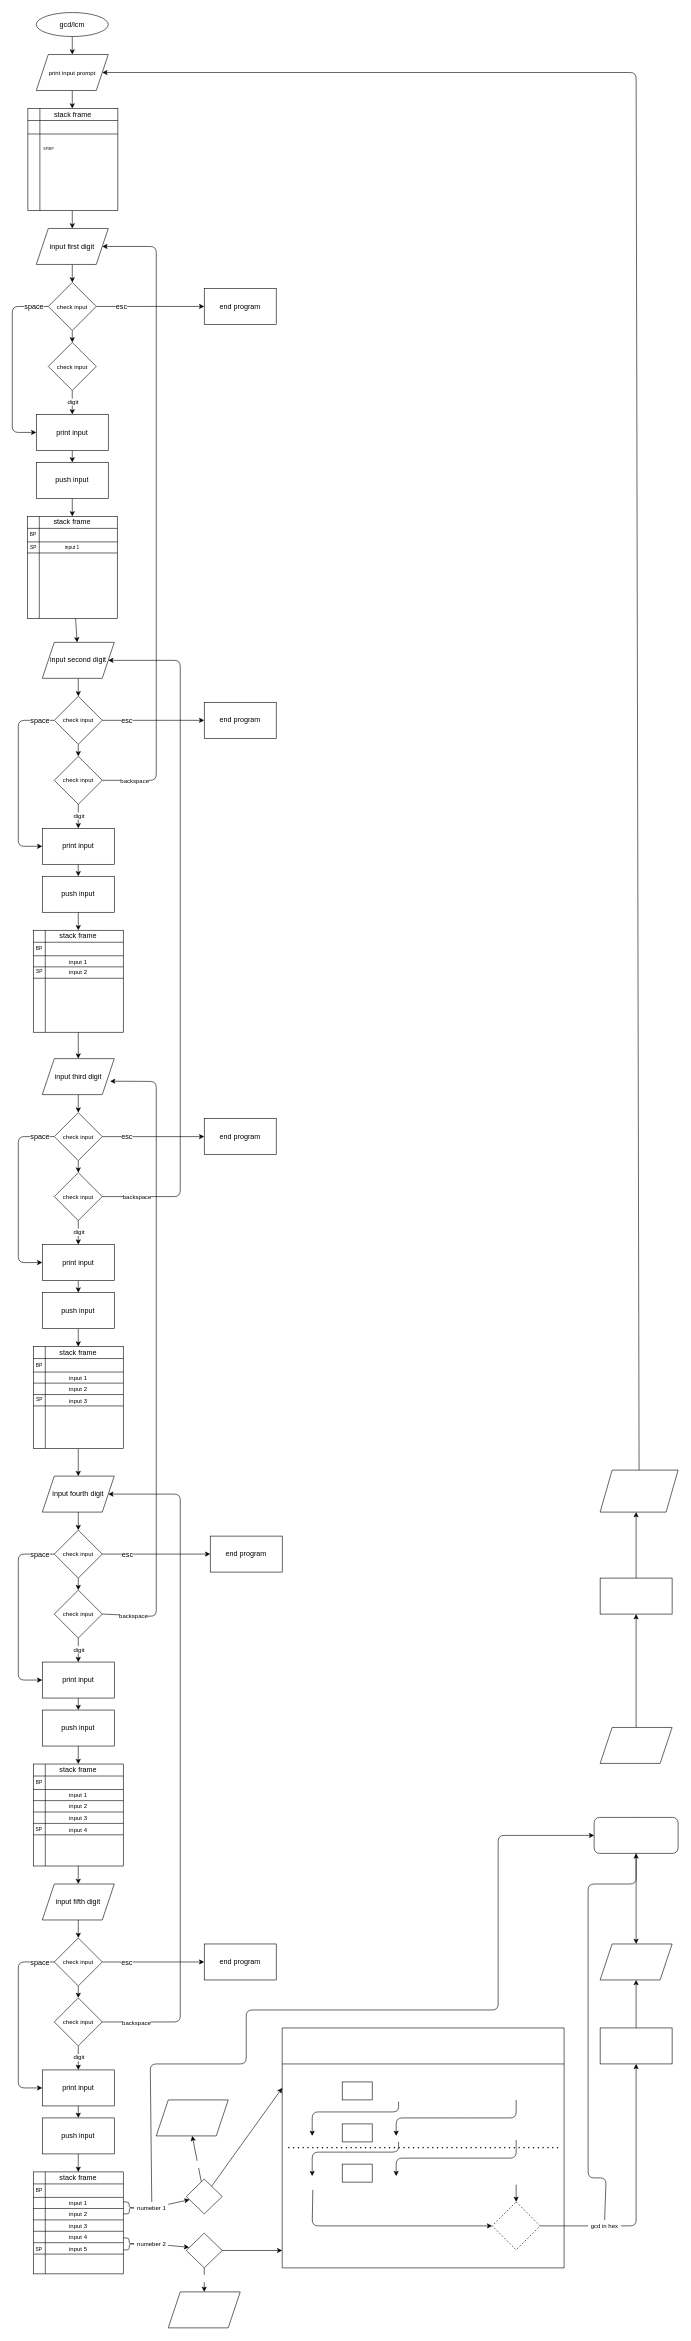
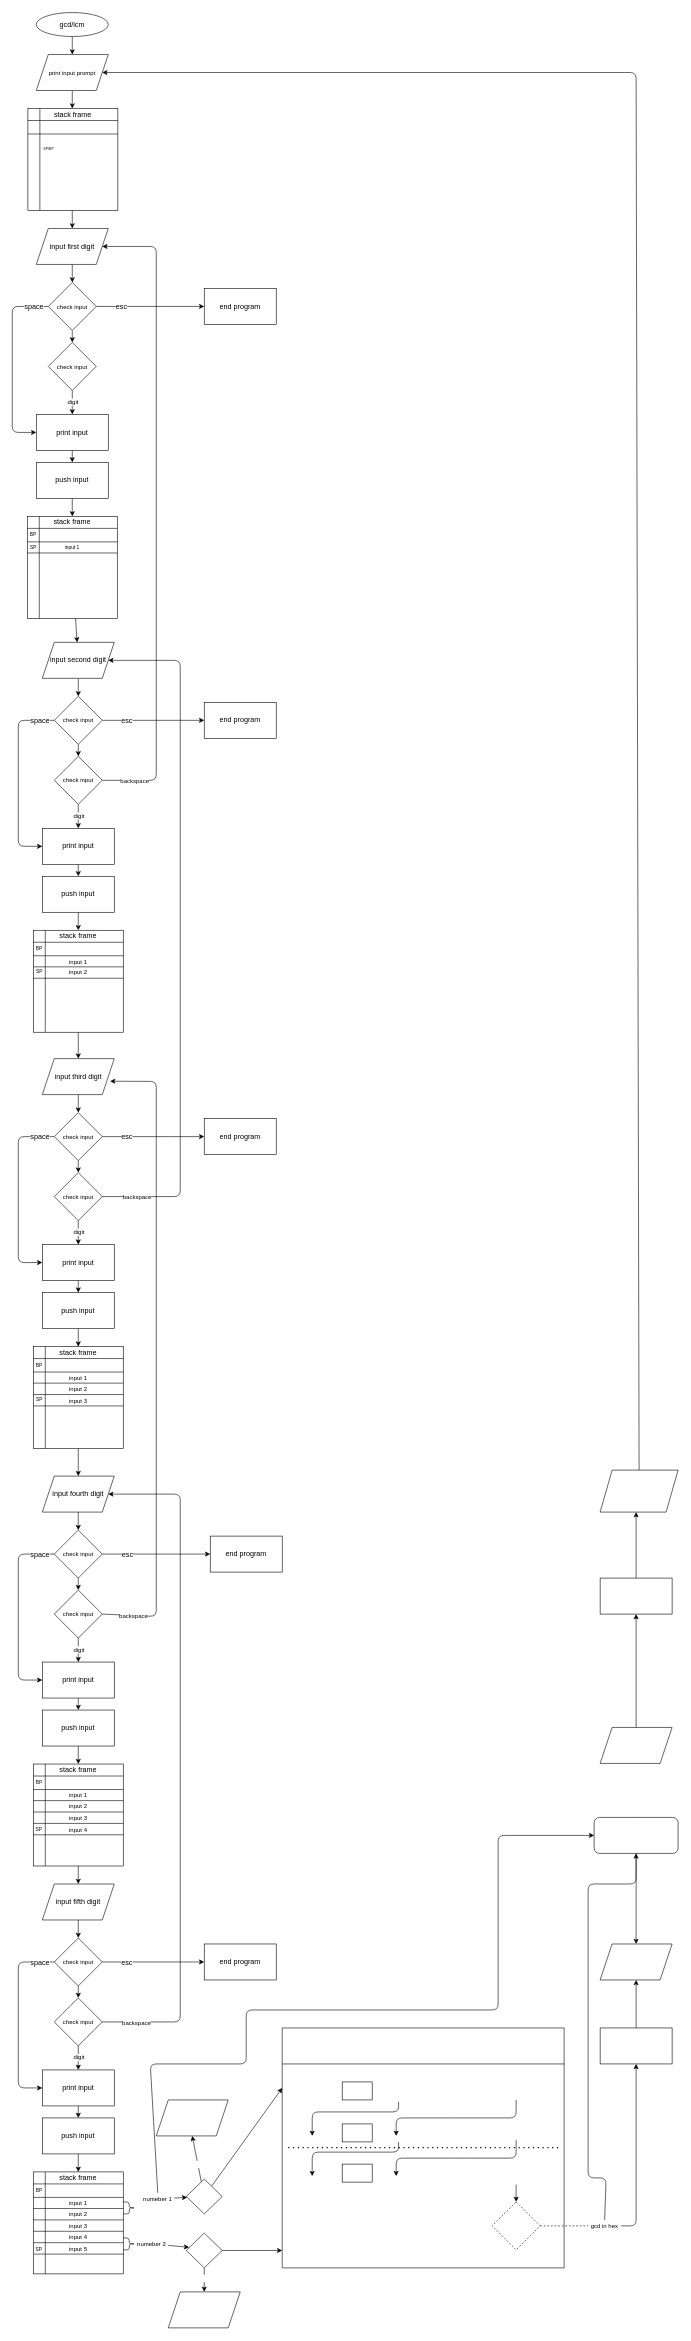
- <mxCell id="167" value="numeber 1" style="text;html=1;strokeColor=none;fillColor=none;align=center;verticalAlign=middle;whiteSpace=wrap;rounded=0;fontSize=10;" vertex="1" parent="1"><mxGeometry x="225" y="3670" width="55" height="20" as="geometry" /></mxCell>
+ <mxCell id="167" value="numeber 1" style="text;html=1;strokeColor=none;fillColor=none;align=center;verticalAlign=middle;whiteSpace=wrap;rounded=0;fontSize=10;" vertex="1" parent="1"><mxGeometry x="235" y="3655" width="55" height="20" as="geometry" /></mxCell>
- <mxCell id="194" style="edgeStyle=none;html=1;exitX=0.5;exitY=1;exitDx=0;exitDy=0;entryX=0;entryY=0.5;entryDx=0;entryDy=0;fontSize=10;fontColor=#FFFFFF;" edge="1" parent="181" source="195" target="193"><mxGeometry relative="1" as="geometry"><Array as="points"><mxPoint x="50" y="330" /></Array></mxGeometry></mxCell>
- <mxCell id="203" value="" style="edgeStyle=none;html=1;exitX=1;exitY=0.5;exitDx=0;exitDy=0;fontSize=10;fontColor=#FFFFFF;endArrow=none;" edge="1" parent="1" source="193" target="205"><mxGeometry relative="1" as="geometry"><mxPoint x="1070" y="3710.333" as="targetPoint" /><mxPoint x="900" y="3710" as="sourcePoint" /></mxGeometry></mxCell>
+ <mxCell id="203" value="" style="edgeStyle=none;html=1;exitX=1;exitY=0.5;exitDx=0;exitDy=0;fontSize=10;fontColor=#FFFFFF;endArrow=none;dashed=1;" edge="1" parent="1" source="193" target="205"><mxGeometry relative="1" as="geometry"><mxPoint x="1070" y="3710.333" as="targetPoint" /><mxPoint x="900" y="3710" as="sourcePoint" /></mxGeometry></mxCell>
